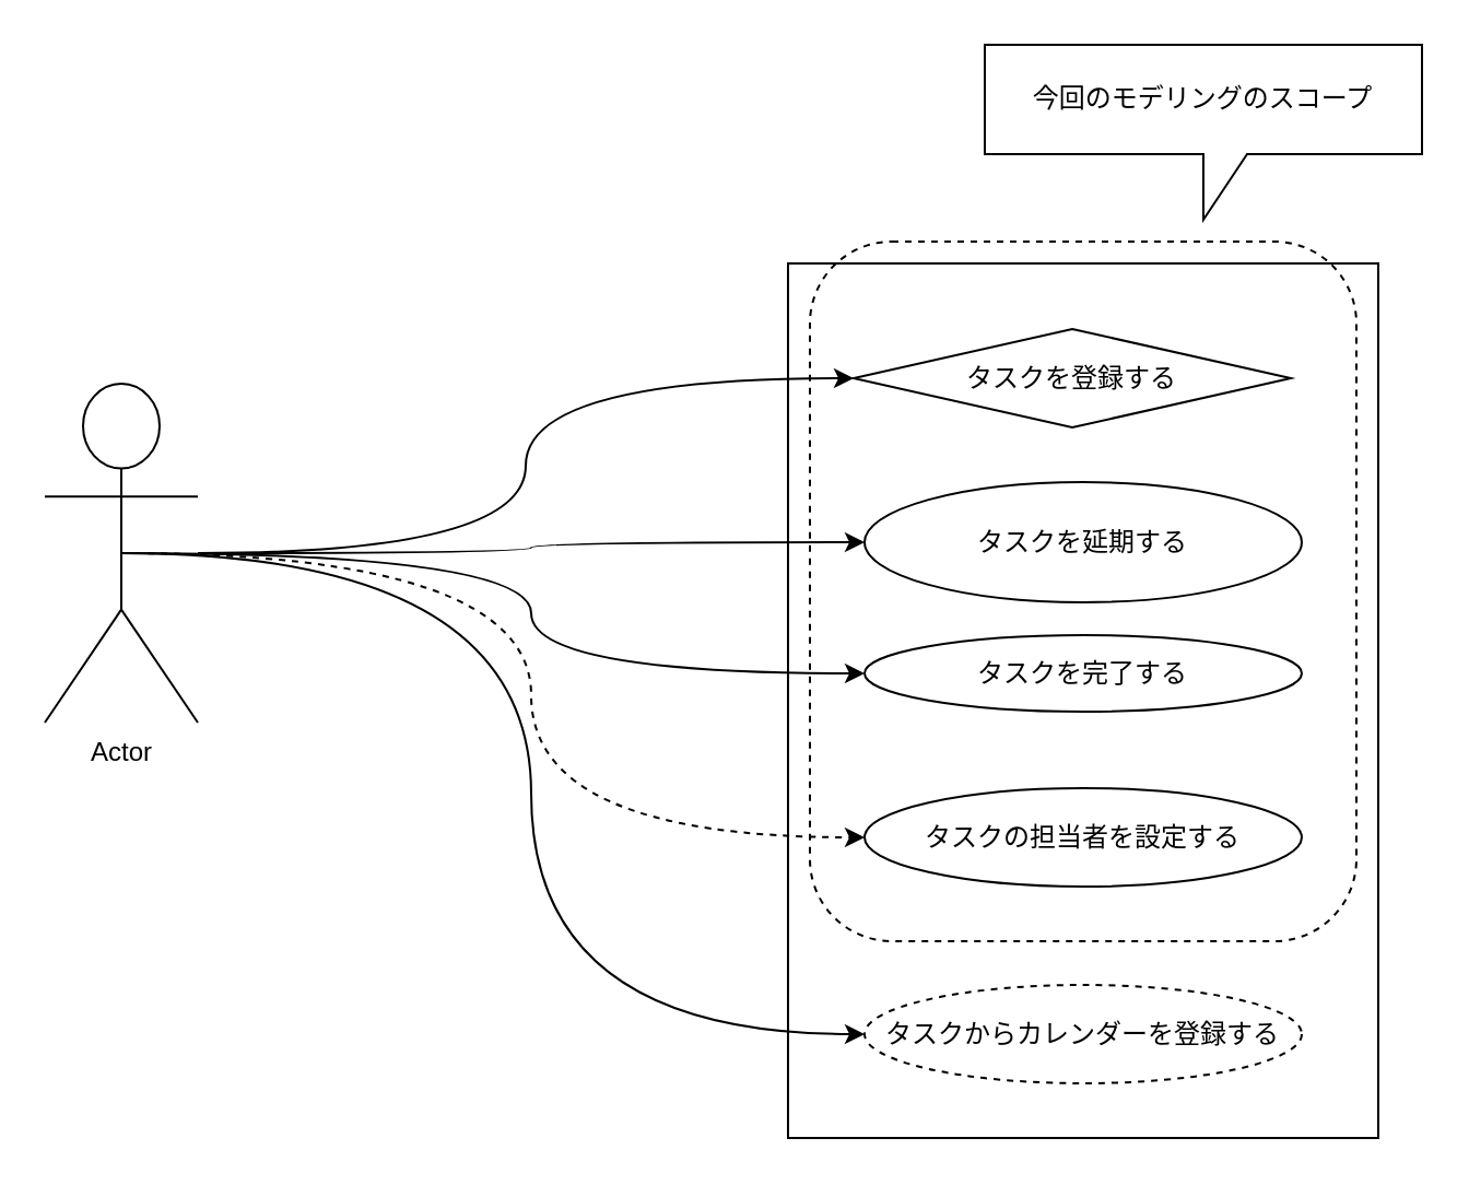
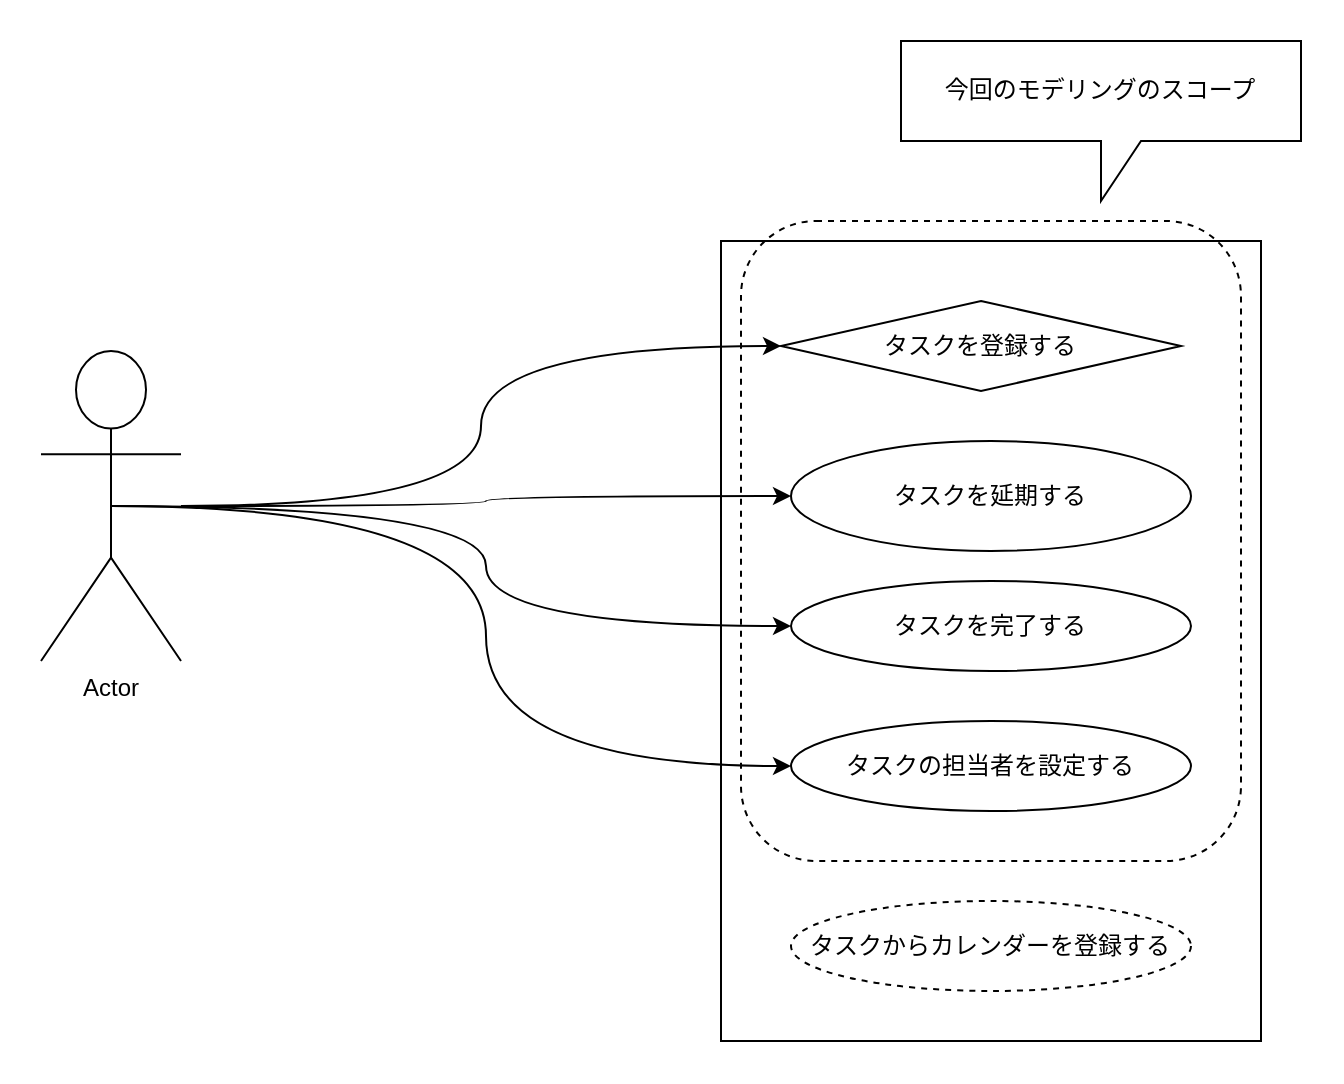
- <mxCell id="12" value="タスクを完了する" style="ellipse;whiteSpace=wrap;html=1;" vertex="1" parent="1"><mxGeometry x="395" y="290" width="200" height="35" as="geometry" /></mxCell>
+ <mxCell id="12" value="タスクを完了する" style="ellipse;whiteSpace=wrap;html=1;" vertex="1" parent="1"><mxGeometry x="395" y="290" width="200" height="45" as="geometry" /></mxCell>
- <mxCell id="5" style="edgeStyle=orthogonalEdgeStyle;curved=1;orthogonalLoop=1;jettySize=auto;html=1;exitX=0.5;exitY=0.5;exitDx=0;exitDy=0;exitPerimeter=0;entryX=0;entryY=0.5;entryDx=0;entryDy=0;dashed=1;" edge="1" parent="1" source="9" target="13"><mxGeometry relative="1" as="geometry" /></mxCell>
+ <mxCell id="5" style="edgeStyle=orthogonalEdgeStyle;curved=1;orthogonalLoop=1;jettySize=auto;html=1;exitX=0.5;exitY=0.5;exitDx=0;exitDy=0;exitPerimeter=0;entryX=0;entryY=0.5;entryDx=0;entryDy=0;" edge="1" parent="1" source="9" target="13"><mxGeometry relative="1" as="geometry" /></mxCell>
- <mxCell id="4" style="edgeStyle=orthogonalEdgeStyle;orthogonalLoop=1;jettySize=auto;html=1;exitX=0.5;exitY=0.5;exitDx=0;exitDy=0;exitPerimeter=0;entryX=0;entryY=0.5;entryDx=0;entryDy=0;curved=1;" edge="1" parent="1" source="9" target="14"><mxGeometry relative="1" as="geometry" /></mxCell>
